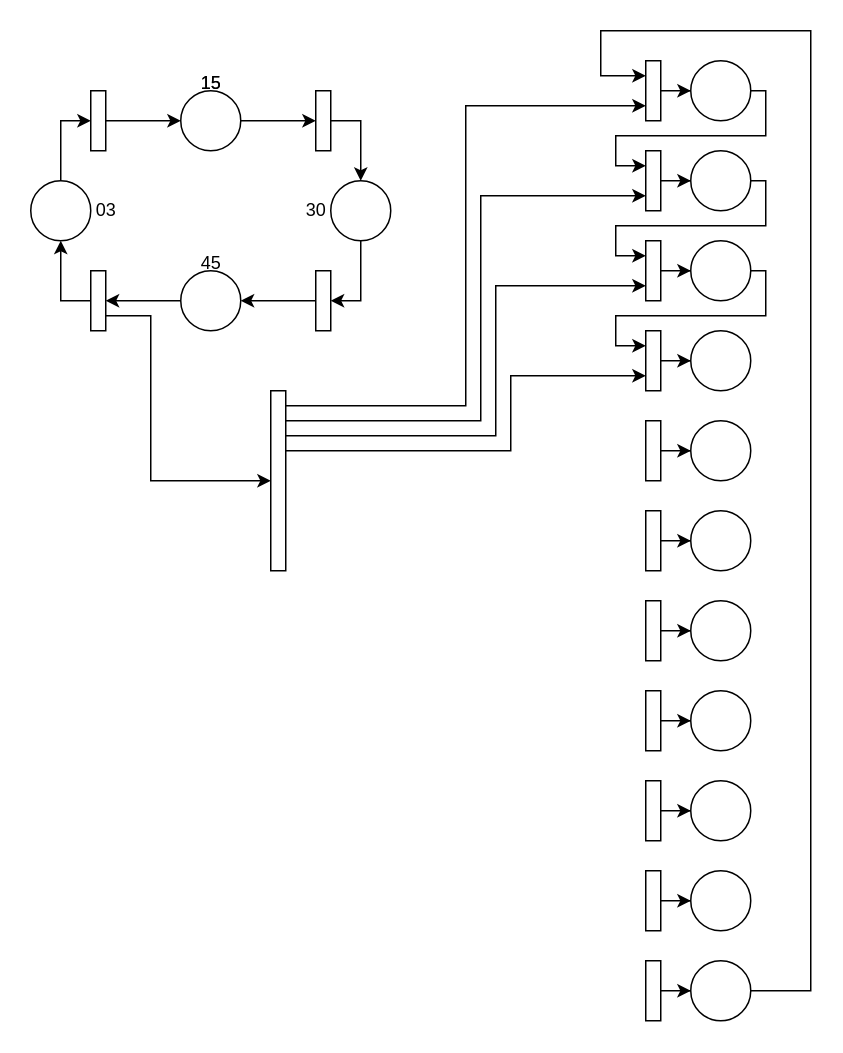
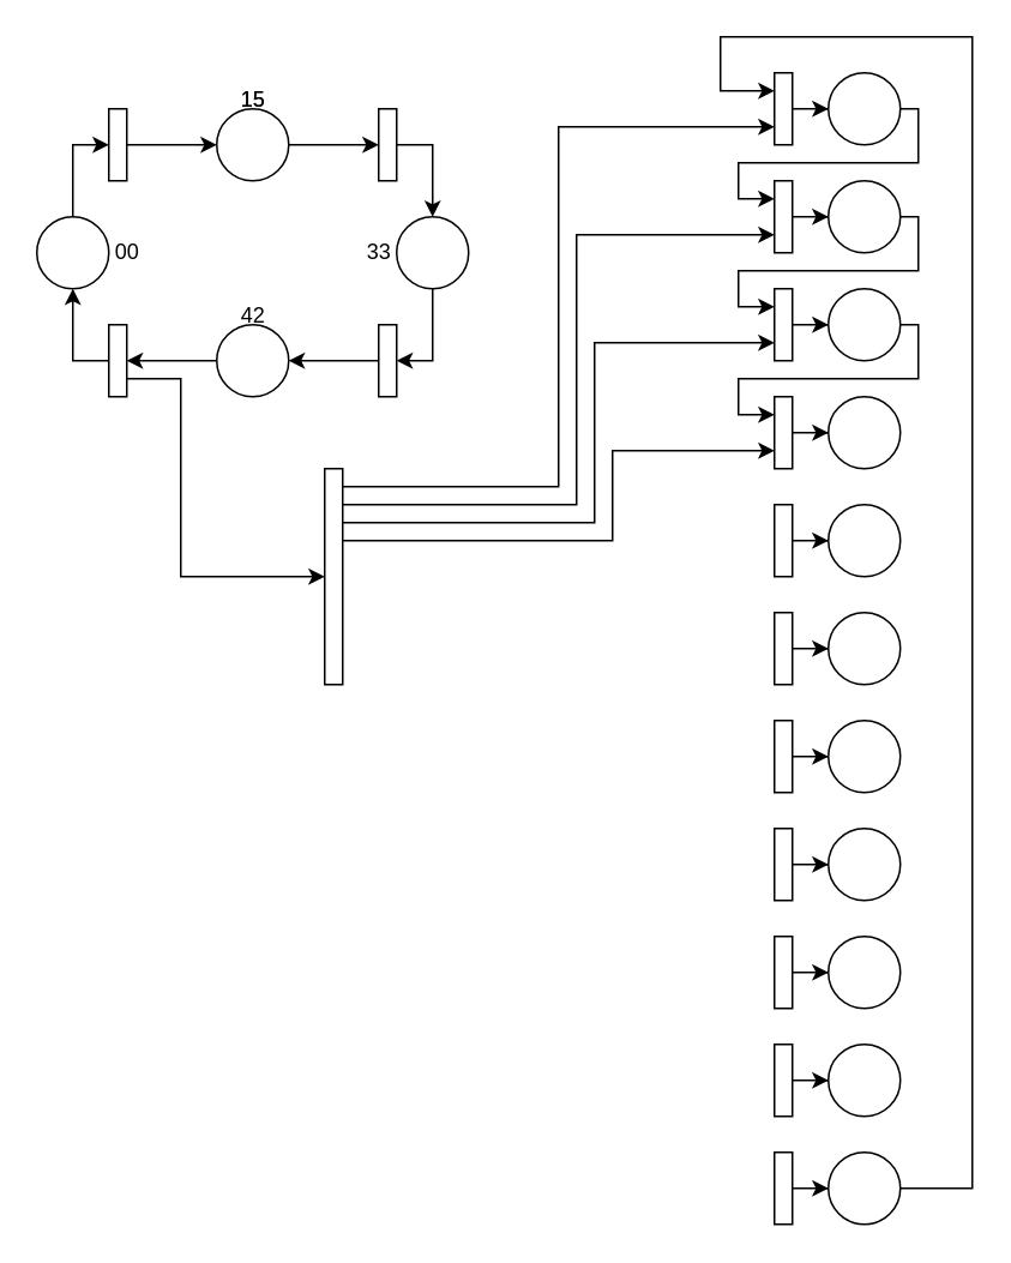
- <mxCell id="13" value="03" style="text;html=1;align=center;verticalAlign=middle;resizable=0;points=[];autosize=1;strokeColor=none;fillColor=none;" vertex="1" parent="1"><mxGeometry x="50" y="125" width="40" height="30" as="geometry" /></mxCell>
+ <mxCell id="13" value="00" style="text;html=1;align=center;verticalAlign=middle;resizable=0;points=[];autosize=1;strokeColor=none;fillColor=none;" vertex="1" parent="1"><mxGeometry x="50" y="125" width="40" height="30" as="geometry" /></mxCell>
- <mxCell id="11" value="30" style="text;html=1;align=center;verticalAlign=middle;resizable=0;points=[];autosize=1;strokeColor=none;fillColor=none;" vertex="1" parent="1"><mxGeometry x="190" y="125" width="40" height="30" as="geometry" /></mxCell>
+ <mxCell id="11" value="33" style="text;html=1;align=center;verticalAlign=middle;resizable=0;points=[];autosize=1;strokeColor=none;fillColor=none;" vertex="1" parent="1"><mxGeometry x="190" y="125" width="40" height="30" as="geometry" /></mxCell>
- <mxCell id="12" value="45" style="text;html=1;align=center;verticalAlign=middle;resizable=0;points=[];autosize=1;strokeColor=none;fillColor=none;" vertex="1" parent="1"><mxGeometry x="120" y="160" width="40" height="30" as="geometry" /></mxCell>
+ <mxCell id="12" value="42" style="text;html=1;align=center;verticalAlign=middle;resizable=0;points=[];autosize=1;strokeColor=none;fillColor=none;" vertex="1" parent="1"><mxGeometry x="120" y="160" width="40" height="30" as="geometry" /></mxCell>
